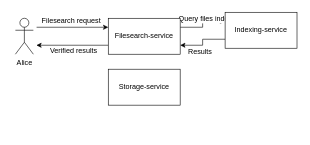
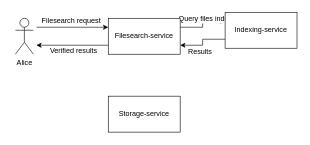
- <mxCell id="10" value="Storage-service" style="rounded=0;whiteSpace=wrap;html=1;" vertex="1" parent="1"><mxGeometry x="180" y="115" width="120" height="60" as="geometry" /></mxCell>
+ <mxCell id="10" value="Storage-service" style="rounded=0;whiteSpace=wrap;html=1;" vertex="1" parent="1"><mxGeometry x="180" y="160" width="120" height="60" as="geometry" /></mxCell>
